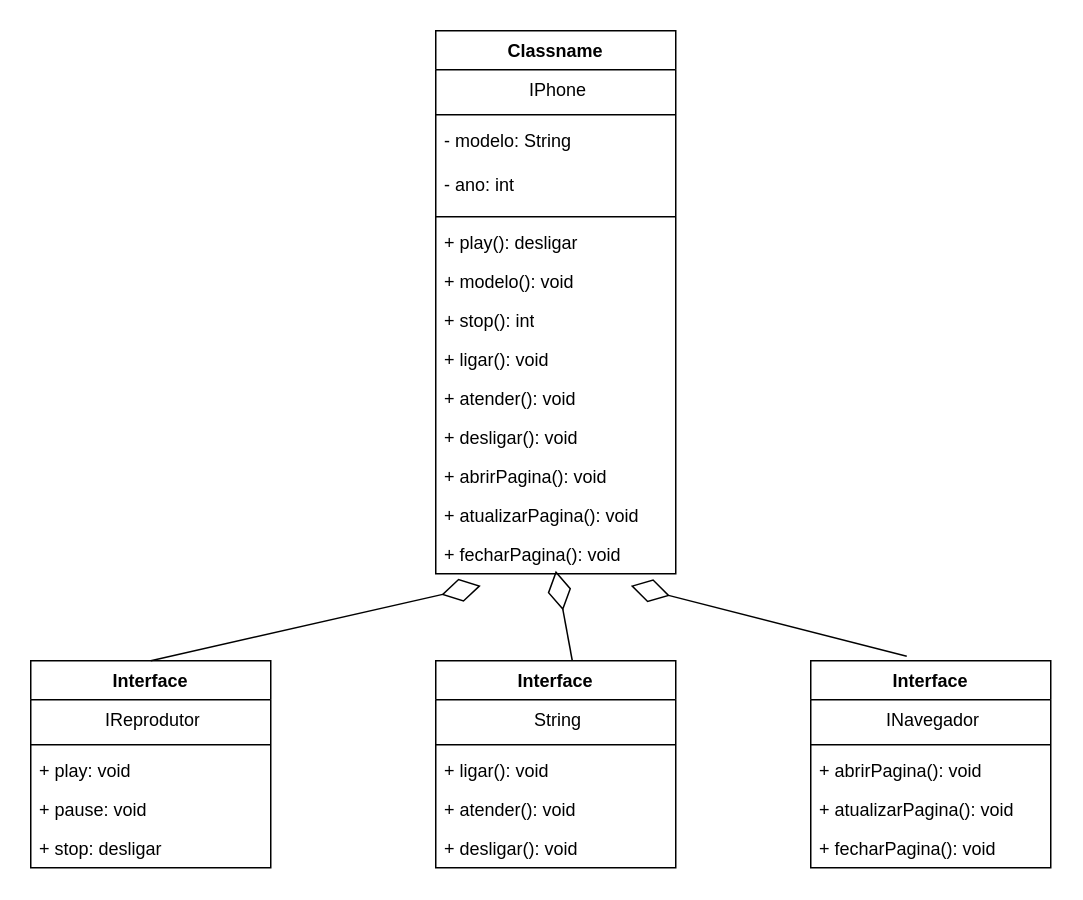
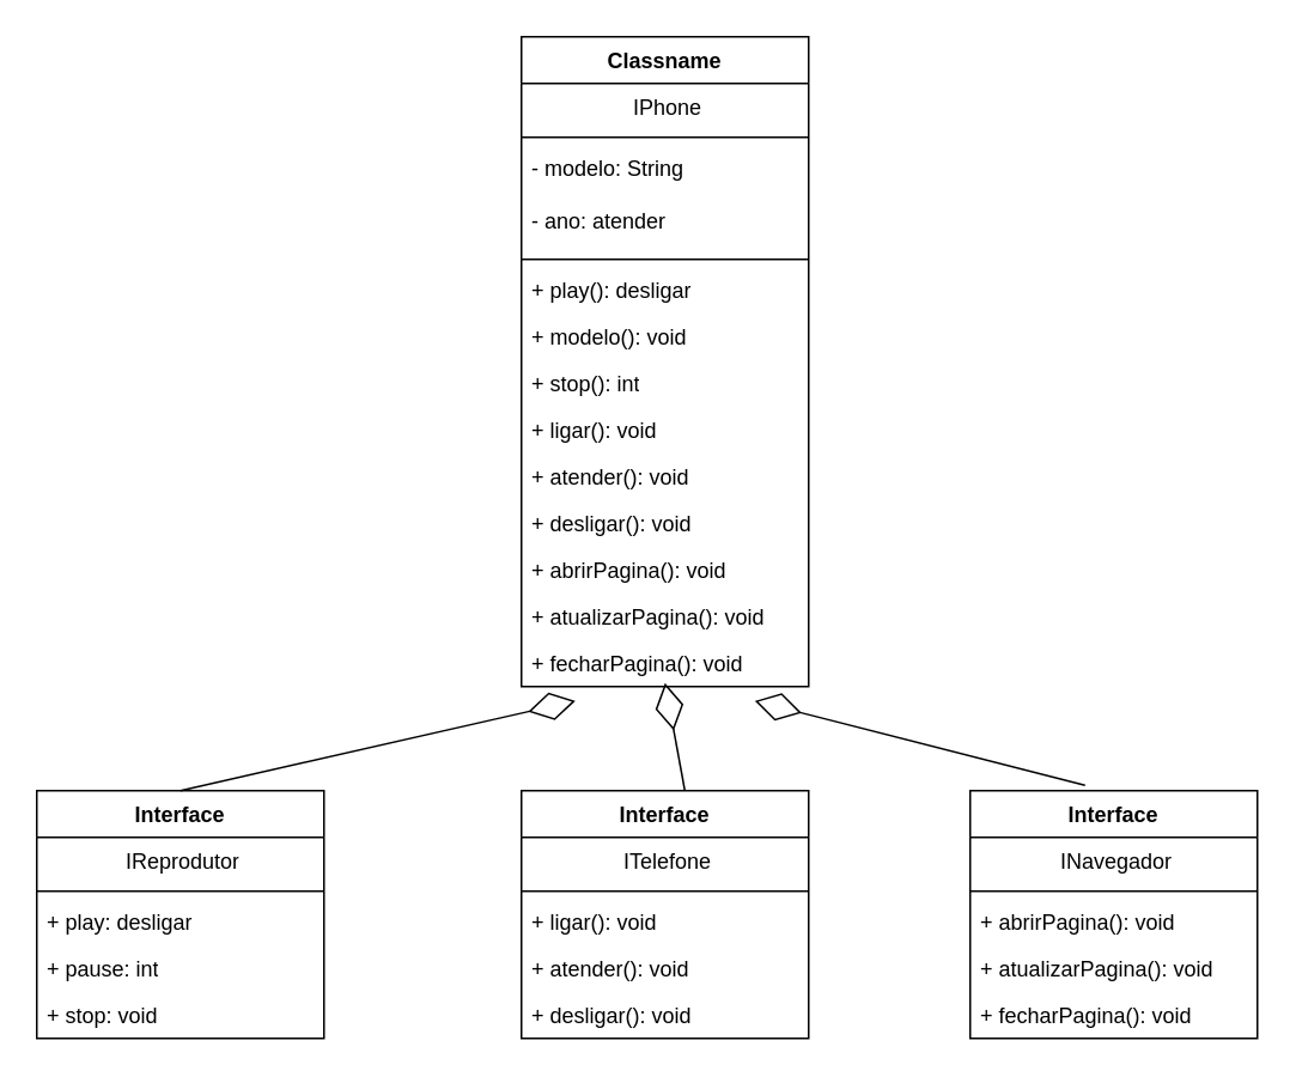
- <mxCell id="5" value="- modelo: String&lt;div&gt;&lt;br&gt;&lt;div&gt;- ano: int&lt;/div&gt;&lt;/div&gt;" style="text;strokeColor=none;fillColor=none;align=left;verticalAlign=top;spacingLeft=4;spacingRight=4;overflow=hidden;rotatable=0;points=[[0,0.5],[1,0.5]];portConstraint=eastwest;whiteSpace=wrap;html=1;" vertex="1" parent="2"><mxGeometry y="60" width="160" height="60" as="geometry" /></mxCell>
+ <mxCell id="5" value="- modelo: String&lt;div&gt;&lt;br&gt;&lt;div&gt;- ano: atender&lt;/div&gt;&lt;/div&gt;" style="text;strokeColor=none;fillColor=none;align=left;verticalAlign=top;spacingLeft=4;spacingRight=4;overflow=hidden;rotatable=0;points=[[0,0.5],[1,0.5]];portConstraint=eastwest;whiteSpace=wrap;html=1;" vertex="1" parent="2"><mxGeometry y="60" width="160" height="60" as="geometry" /></mxCell>
- <mxCell id="23" value="&amp;nbsp;String" style="text;strokeColor=none;fillColor=none;align=center;verticalAlign=top;spacingLeft=4;spacingRight=4;overflow=hidden;rotatable=0;points=[[0,0.5],[1,0.5]];portConstraint=eastwest;whiteSpace=wrap;html=1;" vertex="1" parent="22"><mxGeometry y="26" width="160" height="26" as="geometry" /></mxCell>
+ <mxCell id="23" value="&amp;nbsp;ITelefone" style="text;strokeColor=none;fillColor=none;align=center;verticalAlign=top;spacingLeft=4;spacingRight=4;overflow=hidden;rotatable=0;points=[[0,0.5],[1,0.5]];portConstraint=eastwest;whiteSpace=wrap;html=1;" vertex="1" parent="22"><mxGeometry y="26" width="160" height="26" as="geometry" /></mxCell>
- <mxCell id="19" value="+ play: void" style="text;strokeColor=none;fillColor=none;align=left;verticalAlign=top;spacingLeft=4;spacingRight=4;overflow=hidden;rotatable=0;points=[[0,0.5],[1,0.5]];portConstraint=eastwest;whiteSpace=wrap;html=1;" vertex="1" parent="16"><mxGeometry y="60" width="160" height="26" as="geometry" /></mxCell>
+ <mxCell id="19" value="+ play: desligar" style="text;strokeColor=none;fillColor=none;align=left;verticalAlign=top;spacingLeft=4;spacingRight=4;overflow=hidden;rotatable=0;points=[[0,0.5],[1,0.5]];portConstraint=eastwest;whiteSpace=wrap;html=1;" vertex="1" parent="16"><mxGeometry y="60" width="160" height="26" as="geometry" /></mxCell>
- <mxCell id="20" value="+ pause: void" style="text;strokeColor=none;fillColor=none;align=left;verticalAlign=top;spacingLeft=4;spacingRight=4;overflow=hidden;rotatable=0;points=[[0,0.5],[1,0.5]];portConstraint=eastwest;whiteSpace=wrap;html=1;" vertex="1" parent="16"><mxGeometry y="86" width="160" height="26" as="geometry" /></mxCell>
+ <mxCell id="20" value="+ pause: int" style="text;strokeColor=none;fillColor=none;align=left;verticalAlign=top;spacingLeft=4;spacingRight=4;overflow=hidden;rotatable=0;points=[[0,0.5],[1,0.5]];portConstraint=eastwest;whiteSpace=wrap;html=1;" vertex="1" parent="16"><mxGeometry y="86" width="160" height="26" as="geometry" /></mxCell>
- <mxCell id="21" value="+ stop: desligar" style="text;strokeColor=none;fillColor=none;align=left;verticalAlign=top;spacingLeft=4;spacingRight=4;overflow=hidden;rotatable=0;points=[[0,0.5],[1,0.5]];portConstraint=eastwest;whiteSpace=wrap;html=1;" vertex="1" parent="16"><mxGeometry y="112" width="160" height="26" as="geometry" /></mxCell>
+ <mxCell id="21" value="+ stop: void" style="text;strokeColor=none;fillColor=none;align=left;verticalAlign=top;spacingLeft=4;spacingRight=4;overflow=hidden;rotatable=0;points=[[0,0.5],[1,0.5]];portConstraint=eastwest;whiteSpace=wrap;html=1;" vertex="1" parent="16"><mxGeometry y="112" width="160" height="26" as="geometry" /></mxCell>
